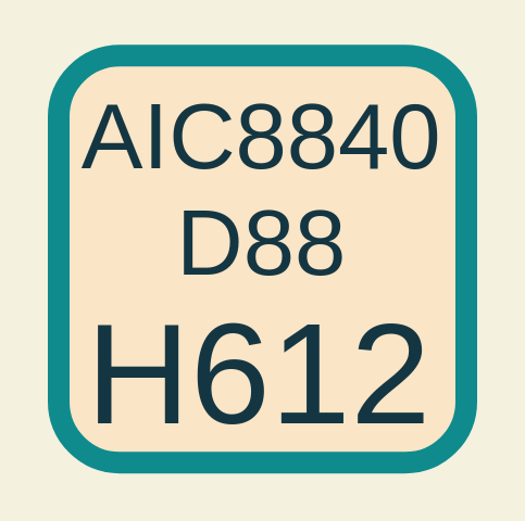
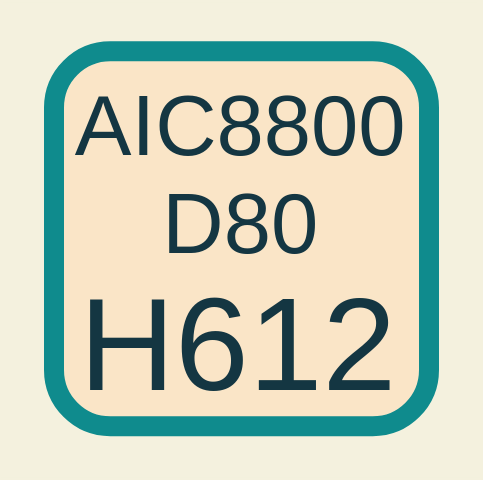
- <mxCell id="3" value="AIC8840" style="text;html=1;strokeColor=none;fillColor=none;align=center;verticalAlign=middle;whiteSpace=wrap;rounded=0;sketch=0;fontSize=34;shadow=0;glass=0;fontColor=#143642;labelBackgroundColor=none;" parent="1" vertex="1"><mxGeometry x="21" y="25" width="150" height="50" as="geometry" /></mxCell>
+ <mxCell id="3" value="AIC8800" style="text;html=1;strokeColor=none;fillColor=none;align=center;verticalAlign=middle;whiteSpace=wrap;rounded=0;sketch=0;fontSize=34;shadow=0;glass=0;fontColor=#143642;labelBackgroundColor=none;" parent="1" vertex="1"><mxGeometry x="21" y="25" width="150" height="50" as="geometry" /></mxCell>
- <mxCell id="5" value="D88" style="text;html=1;strokeColor=none;fillColor=none;align=center;verticalAlign=middle;whiteSpace=wrap;rounded=0;sketch=0;fontSize=34;shadow=0;glass=0;fontColor=#143642;labelBackgroundColor=none;" vertex="1" parent="1"><mxGeometry x="21" y="64" width="150" height="50" as="geometry" /></mxCell>
+ <mxCell id="5" value="D80" style="text;html=1;strokeColor=none;fillColor=none;align=center;verticalAlign=middle;whiteSpace=wrap;rounded=0;sketch=0;fontSize=34;shadow=0;glass=0;fontColor=#143642;labelBackgroundColor=none;" vertex="1" parent="1"><mxGeometry x="21" y="64" width="150" height="50" as="geometry" /></mxCell>
